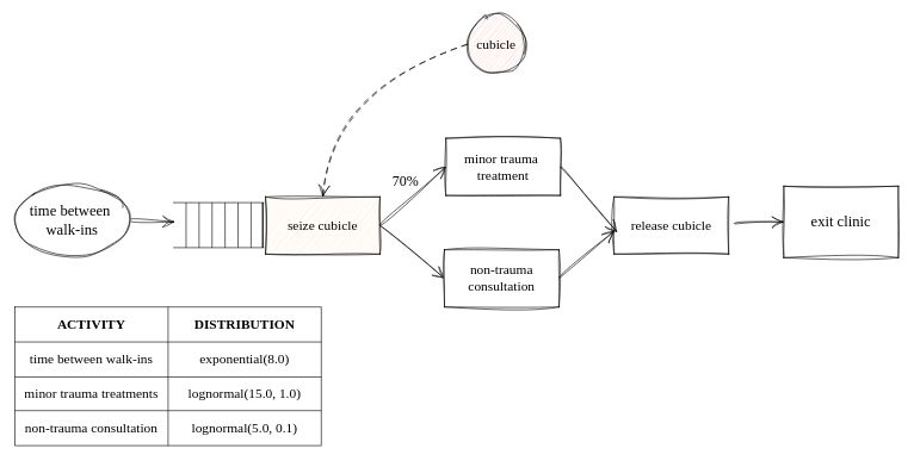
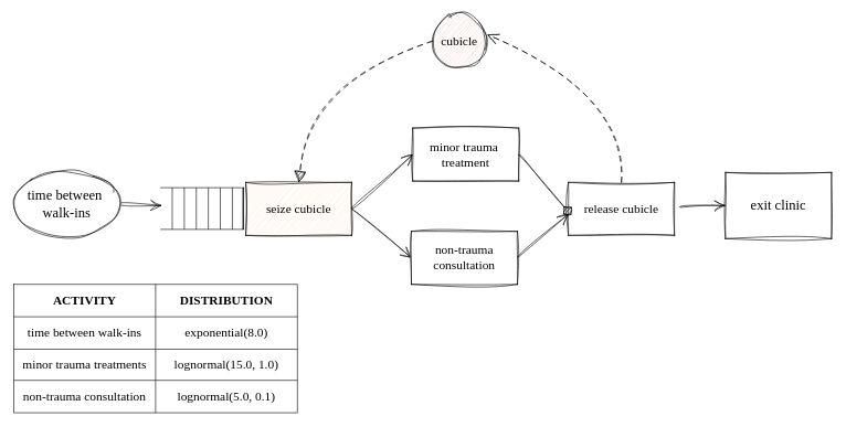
+ <mxCell id="26" style="edgeStyle=none;curved=1;rounded=0;sketch=1;hachureGap=4;jiggle=2;curveFitting=1;orthogonalLoop=1;jettySize=auto;html=1;entryX=1.025;entryY=0.386;entryDx=0;entryDy=0;entryPerimeter=0;fontFamily=Architects Daughter;fontSource=https%3A%2F%2Ffonts.googleapis.com%2Fcss%3Ffamily%3DArchitects%2BDaughter;fontSize=16;startSize=14;endArrow=open;endSize=14;sourcePerimeterSpacing=8;targetPerimeterSpacing=8;exitX=0.5;exitY=0;exitDx=0;exitDy=0;dashed=1;dashPattern=8 8;" edge="1" parent="1" source="24" target="11"><mxGeometry relative="1" as="geometry"><Array as="points"><mxPoint x="948" y="144" /></Array></mxGeometry></mxCell>
- <mxCell id="10" style="edgeStyle=none;curved=1;rounded=0;sketch=1;hachureGap=4;jiggle=2;curveFitting=1;orthogonalLoop=1;jettySize=auto;html=1;exitX=0;exitY=0.5;exitDx=0;exitDy=0;entryX=0.5;entryY=0;entryDx=0;entryDy=0;fontFamily=Architects Daughter;fontSource=https%3A%2F%2Ffonts.googleapis.com%2Fcss%3Ffamily%3DArchitects%2BDaughter;fontSize=16;startSize=14;endArrow=open;endSize=14;sourcePerimeterSpacing=8;targetPerimeterSpacing=8;dashed=1;dashPattern=8 8;" edge="1" parent="1" source="11" target="6"><mxGeometry relative="1" as="geometry"><Array as="points"><mxPoint x="469" y="120" /></Array></mxGeometry></mxCell>
+ <mxCell id="10" style="edgeStyle=none;curved=1;rounded=0;sketch=1;hachureGap=4;jiggle=2;curveFitting=1;orthogonalLoop=1;jettySize=auto;html=1;exitX=0;exitY=0.5;exitDx=0;exitDy=0;entryX=0.5;entryY=0;entryDx=0;entryDy=0;fontFamily=Architects Daughter;fontSource=https%3A%2F%2Ffonts.googleapis.com%2Fcss%3Ffamily%3DArchitects%2BDaughter;fontSize=16;startSize=14;endArrow=block;endSize=14;sourcePerimeterSpacing=8;targetPerimeterSpacing=8;dashed=1;dashPattern=8 8;" edge="1" parent="1" source="11" target="6"><mxGeometry relative="1" as="geometry"><Array as="points"><mxPoint x="469" y="120" /></Array></mxGeometry></mxCell>
- <mxCell id="40" value="70%" style="text;strokeColor=none;fillColor=none;html=1;align=center;verticalAlign=middle;whiteSpace=wrap;rounded=0;fontSize=20;fontFamily=Architects Daughter;fontSource=https%3A%2F%2Ffonts.googleapis.com%2Fcss%3Ffamily%3DArchitects%2BDaughter;" vertex="1" parent="1"><mxGeometry x="536" width="60" height="30" as="geometry" y="237" /></mxCell>
- <mxCell id="25" style="edgeStyle=none;curved=1;rounded=0;sketch=1;hachureGap=4;jiggle=2;curveFitting=1;orthogonalLoop=1;jettySize=auto;html=1;exitX=1;exitY=0.5;exitDx=0;exitDy=0;entryX=0.025;entryY=0.613;entryDx=0;entryDy=0;entryPerimeter=0;fontFamily=Architects Daughter;fontSource=https%3A%2F%2Ffonts.googleapis.com%2Fcss%3Ffamily%3DArchitects%2BDaughter;fontSize=16;startSize=14;endArrow=open;endSize=14;sourcePerimeterSpacing=8;targetPerimeterSpacing=8;" edge="1" parent="1" source="7" target="24"><mxGeometry relative="1" as="geometry" /></mxCell>
+ <mxCell id="25" style="edgeStyle=none;curved=1;rounded=0;sketch=1;hachureGap=4;jiggle=2;curveFitting=1;orthogonalLoop=1;jettySize=auto;html=1;exitX=1;exitY=0.5;exitDx=0;exitDy=0;entryX=0.025;entryY=0.613;entryDx=0;entryDy=0;entryPerimeter=0;fontFamily=Architects Daughter;fontSource=https%3A%2F%2Ffonts.googleapis.com%2Fcss%3Ffamily%3DArchitects%2BDaughter;fontSize=16;startSize=14;endArrow=diamond;endSize=14;sourcePerimeterSpacing=8;targetPerimeterSpacing=8;" edge="1" parent="1" source="7" target="24"><mxGeometry relative="1" as="geometry" /></mxCell>
